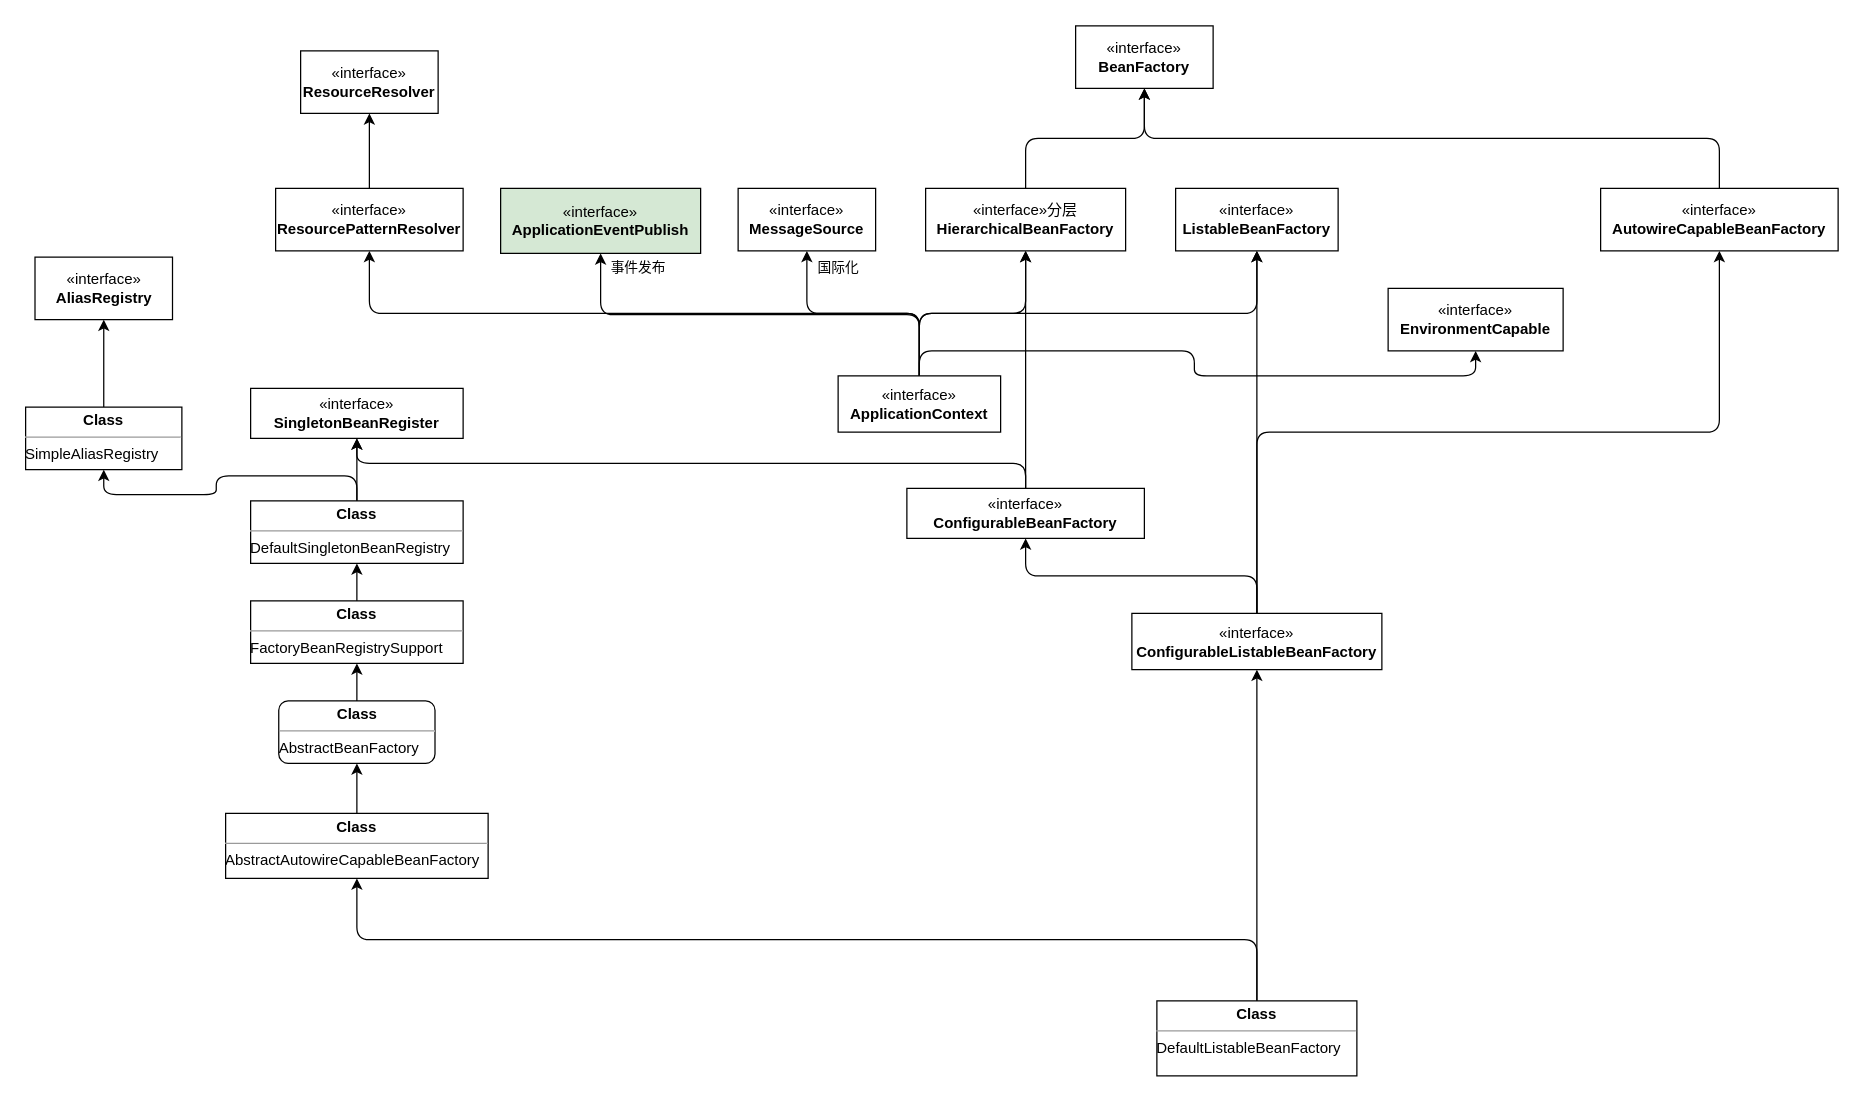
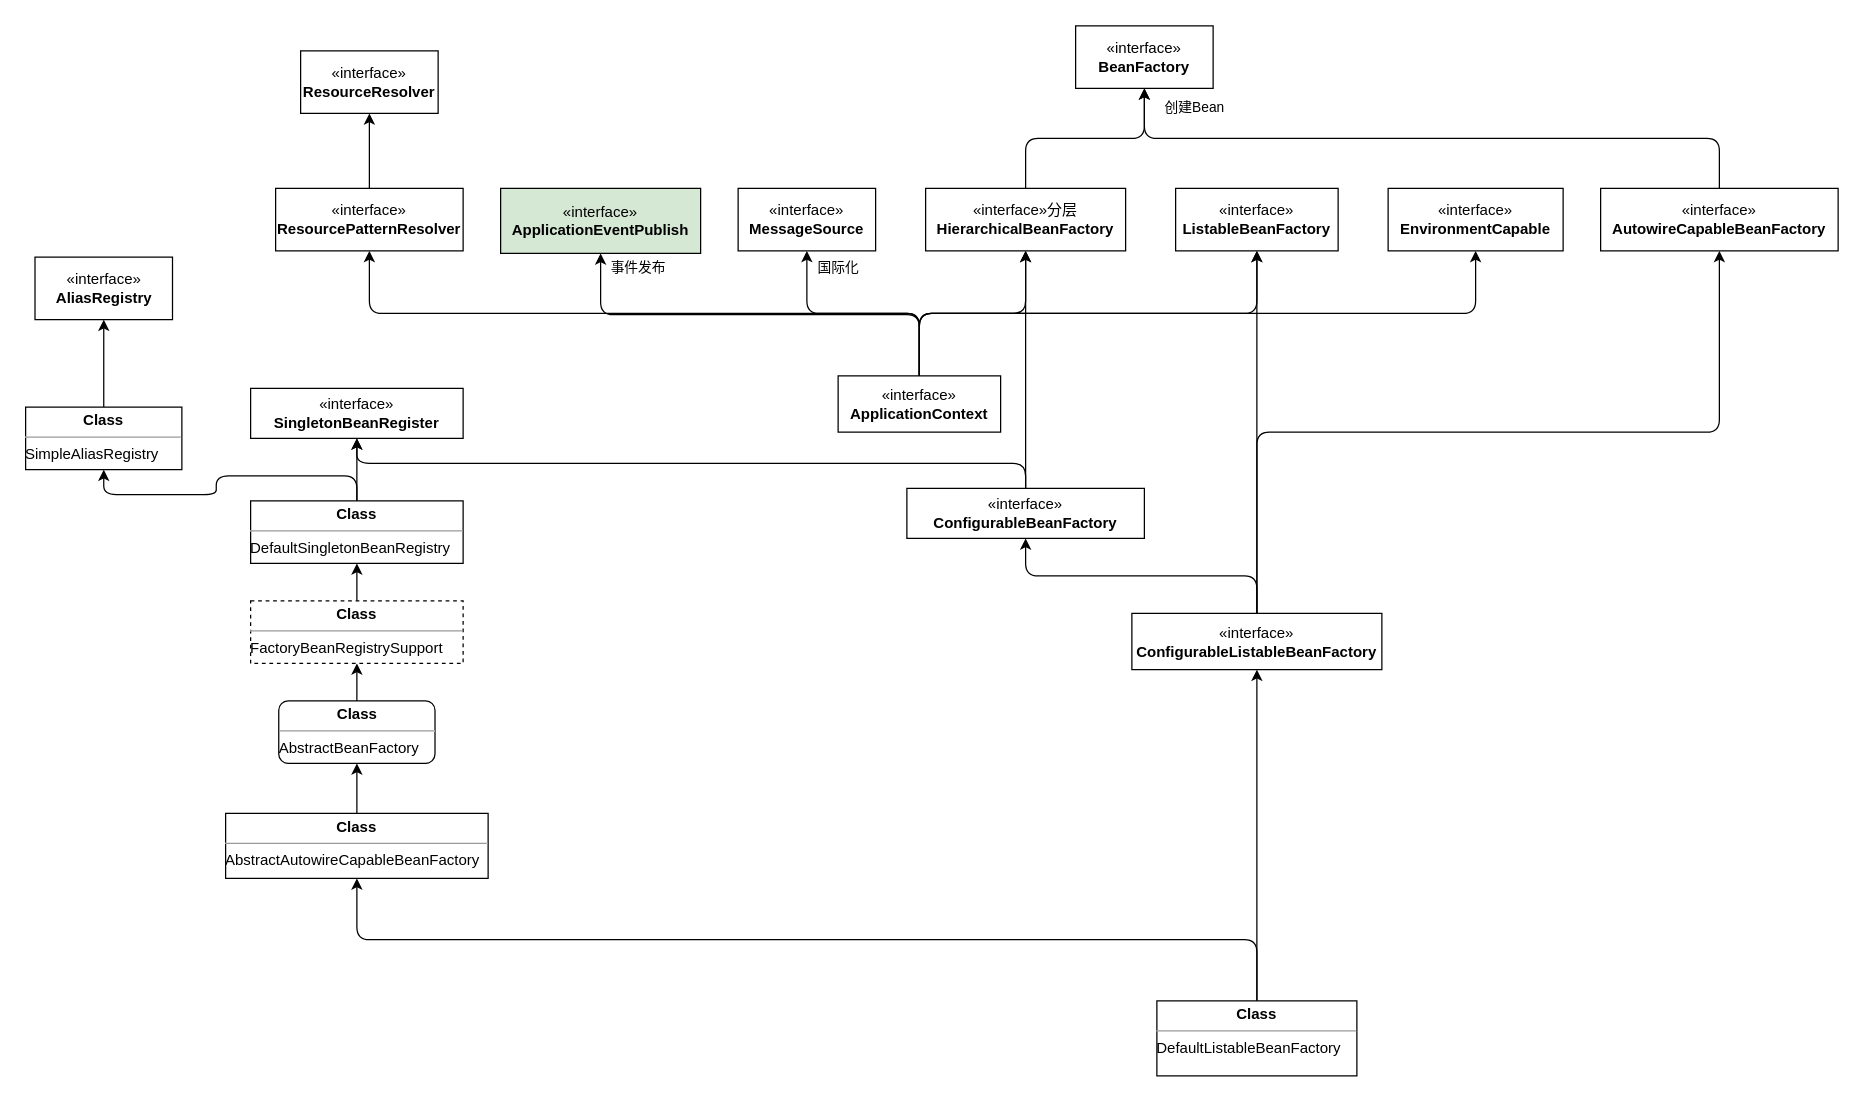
+ <mxCell id="18" value="创建Bean" style="text;html=1;align=center;verticalAlign=middle;resizable=0;points=[];autosize=1;strokeColor=none;fillColor=none;fontSize=11;fontFamily=Helvetica;fontColor=default;" vertex="1" parent="1"><mxGeometry x="920" y="70" width="70" height="30" as="geometry" /></mxCell>
- <mxCell id="13" value="«interface»&lt;br&gt;&lt;b&gt;EnvironmentCapable&lt;/b&gt;" style="html=1;whiteSpace=wrap;" vertex="1" parent="1"><mxGeometry x="1110" y="230" width="140" height="50" as="geometry" /></mxCell>
+ <mxCell id="13" value="«interface»&lt;br&gt;&lt;b&gt;EnvironmentCapable&lt;/b&gt;" style="html=1;whiteSpace=wrap;" vertex="1" parent="1"><mxGeometry x="1110" y="150" width="140" height="50" as="geometry" /></mxCell>
- <mxCell id="40" value="&lt;p style=&quot;margin:0px;margin-top:4px;text-align:center;&quot;&gt;&lt;b&gt;Class&lt;/b&gt;&lt;/p&gt;&lt;hr size=&quot;1&quot;&gt;&lt;div style=&quot;height:2px;&quot;&gt;FactoryBeanRegistrySupport&lt;/div&gt;" style="verticalAlign=top;align=left;overflow=fill;fontSize=12;fontFamily=Helvetica;html=1;whiteSpace=wrap;fontColor=default;" vertex="1" parent="1"><mxGeometry x="200" y="480" width="170" height="50" as="geometry" /></mxCell>
+ <mxCell id="40" value="&lt;p style=&quot;margin:0px;margin-top:4px;text-align:center;&quot;&gt;&lt;b&gt;Class&lt;/b&gt;&lt;/p&gt;&lt;hr size=&quot;1&quot;&gt;&lt;div style=&quot;height:2px;&quot;&gt;FactoryBeanRegistrySupport&lt;/div&gt;" style="verticalAlign=top;align=left;overflow=fill;fontSize=12;fontFamily=Helvetica;html=1;whiteSpace=wrap;fontColor=default;dashed=1;" vertex="1" parent="1"><mxGeometry x="200" y="480" width="170" height="50" as="geometry" /></mxCell>
